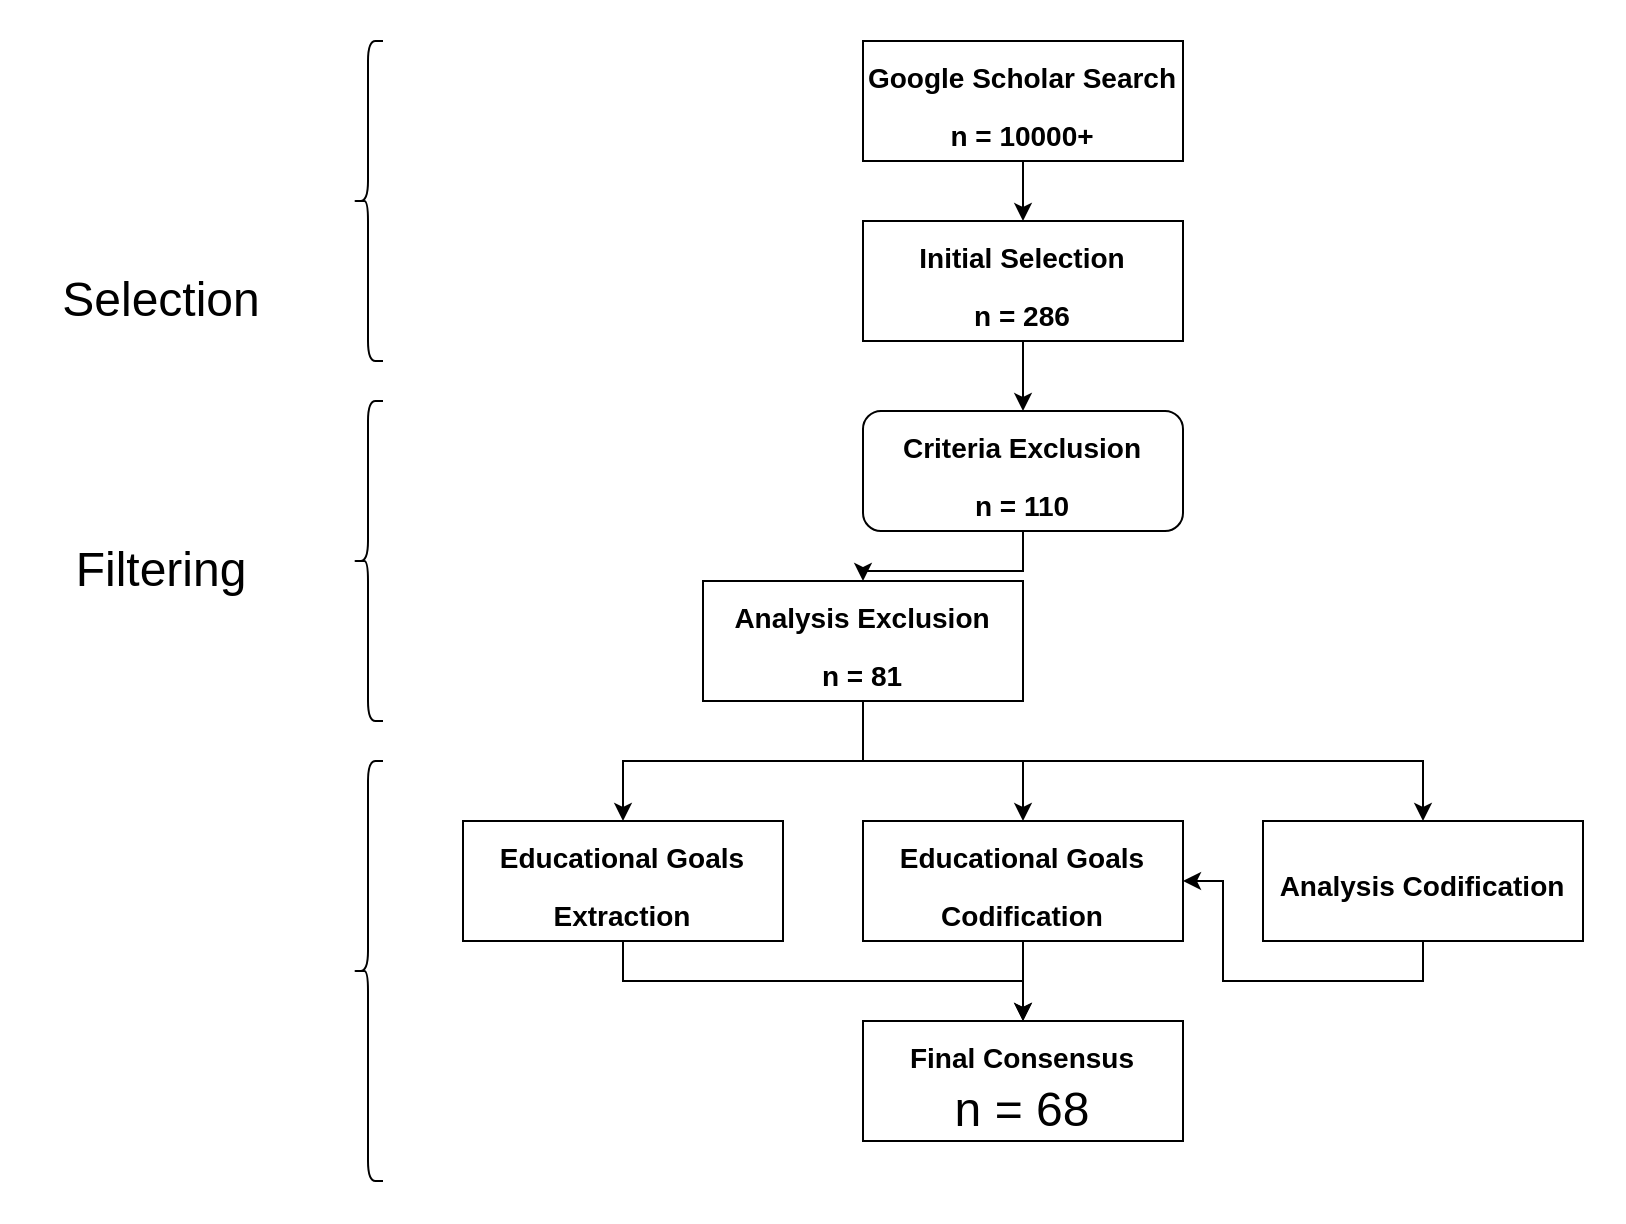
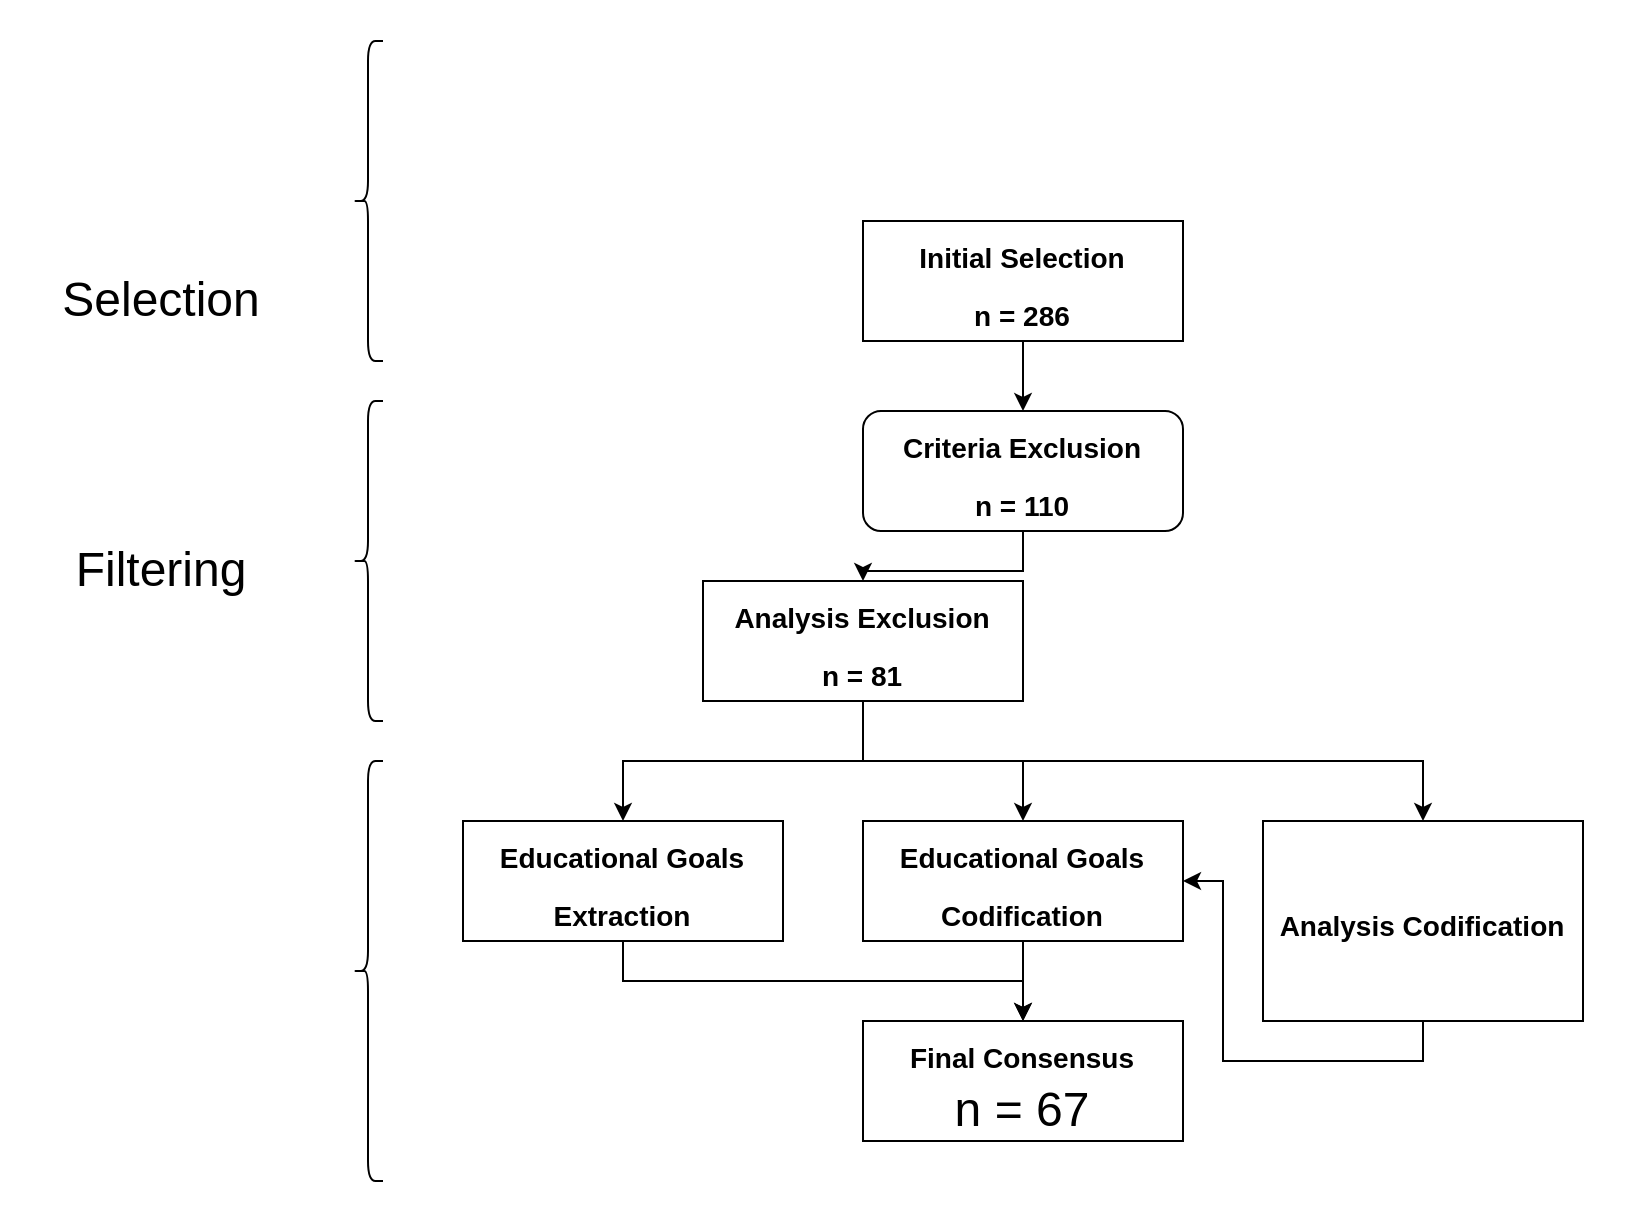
- <mxCell id="4" value="&lt;font style=&quot;&quot;&gt;&lt;b style=&quot;&quot;&gt;&lt;font style=&quot;font-size: 14px;&quot;&gt;Google Scholar Search&lt;br&gt;n = 10000+&lt;/font&gt;&lt;/b&gt;&lt;br&gt;&lt;/font&gt;" style="rounded=0;whiteSpace=wrap;html=1;fontFamily=Helvetica;fontSize=24;" parent="1" vertex="1"><mxGeometry x="431" y="20" width="160" height="60" as="geometry" /></mxCell>
- <mxCell id="22" value="" style="endArrow=classic;html=1;rounded=0;exitX=0.5;exitY=1;exitDx=0;exitDy=0;" parent="1" source="4" target="21" edge="1"><mxGeometry width="50" height="50" relative="1" as="geometry"><mxPoint x="621" y="120" as="sourcePoint" /><mxPoint x="671" y="70" as="targetPoint" /></mxGeometry></mxCell>
- <mxCell id="16" value="&lt;font style=&quot;&quot;&gt;&lt;span style=&quot;font-size: 14px;&quot;&gt;&lt;b&gt;Analysis Codification&lt;/b&gt;&lt;/span&gt;&lt;br&gt;&lt;/font&gt;" style="rounded=0;whiteSpace=wrap;html=1;fontFamily=Helvetica;fontSize=24;" parent="1" vertex="1"><mxGeometry x="631" y="410" width="160" height="60" as="geometry" /></mxCell>
+ <mxCell id="16" value="&lt;font style=&quot;&quot;&gt;&lt;span style=&quot;font-size: 14px;&quot;&gt;&lt;b&gt;Analysis Codification&lt;/b&gt;&lt;/span&gt;&lt;br&gt;&lt;/font&gt;" style="rounded=0;whiteSpace=wrap;html=1;fontFamily=Helvetica;fontSize=24;" parent="1" vertex="1"><mxGeometry x="631" y="410" width="160" height="100" as="geometry" /></mxCell>
- <mxCell id="17" value="&lt;font style=&quot;&quot;&gt;&lt;span style=&quot;font-size: 14px;&quot;&gt;&lt;b&gt;Final Consensus&lt;br&gt;&lt;/b&gt;&lt;/span&gt;n = 68&lt;br&gt;&lt;/font&gt;" style="rounded=0;whiteSpace=wrap;html=1;fontFamily=Helvetica;fontSize=24;" parent="1" vertex="1"><mxGeometry x="431" y="510" width="160" height="60" as="geometry" /></mxCell>
+ <mxCell id="17" value="&lt;font style=&quot;&quot;&gt;&lt;span style=&quot;font-size: 14px;&quot;&gt;&lt;b&gt;Final Consensus&lt;br&gt;&lt;/b&gt;&lt;/span&gt;n = 67&lt;br&gt;&lt;/font&gt;" style="rounded=0;whiteSpace=wrap;html=1;fontFamily=Helvetica;fontSize=24;" parent="1" vertex="1"><mxGeometry x="431" y="510" width="160" height="60" as="geometry" /></mxCell>
